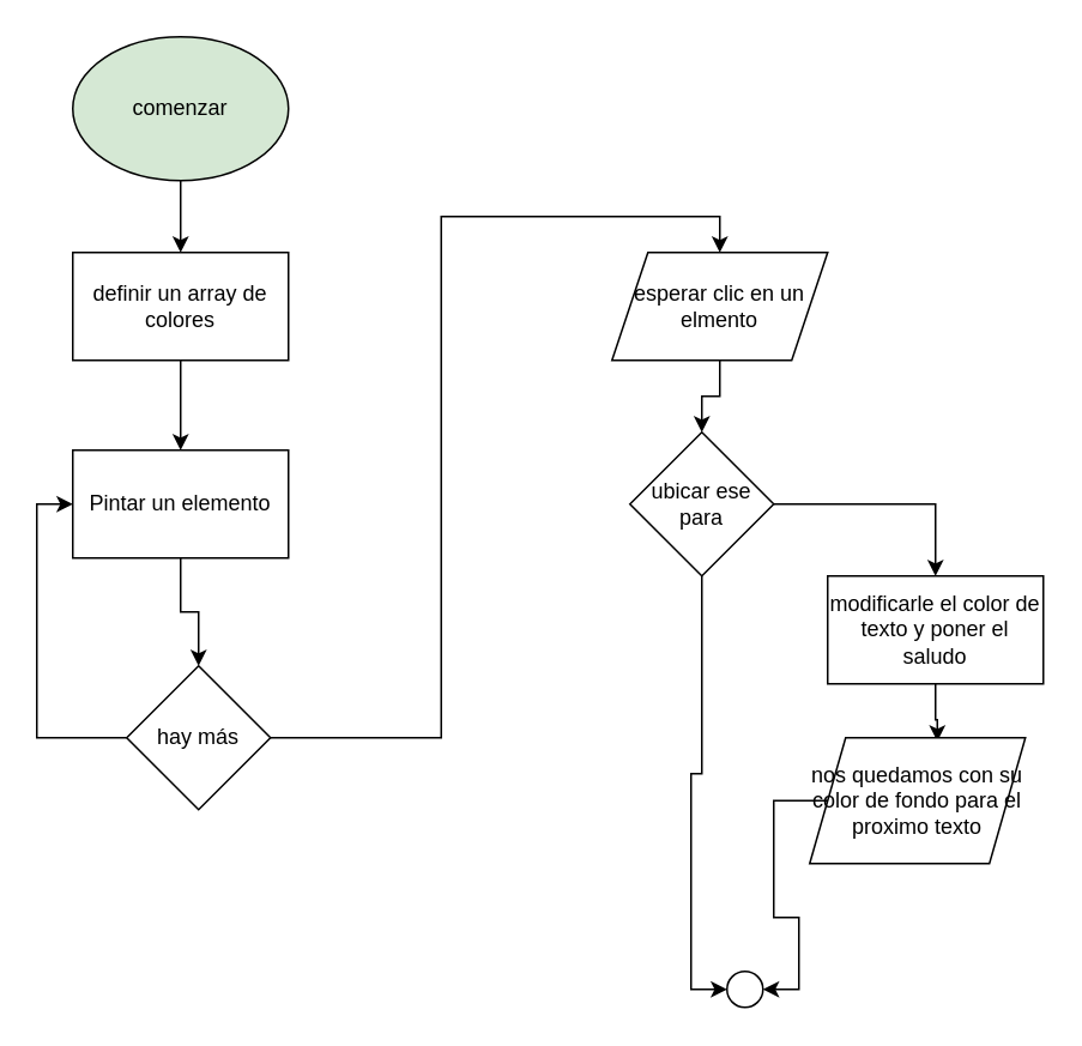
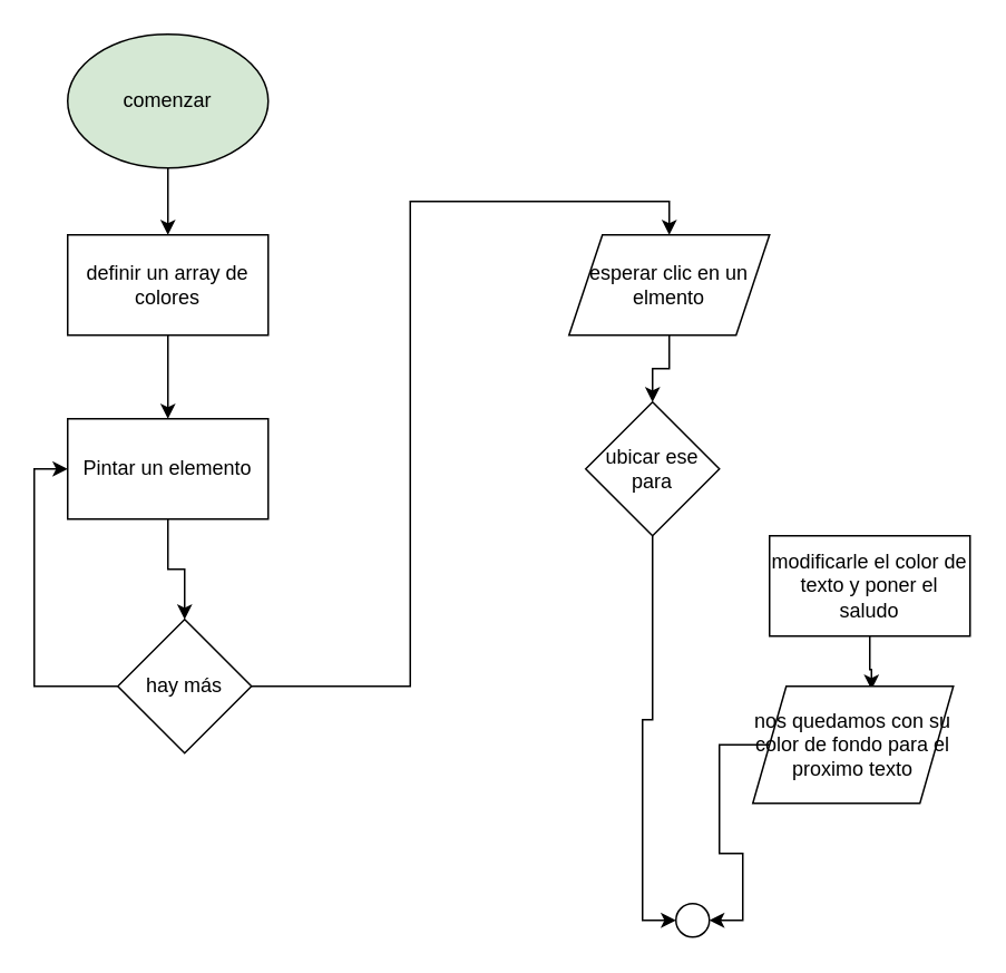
- <mxCell id="6" style="edgeStyle=orthogonalEdgeStyle;rounded=0;orthogonalLoop=1;jettySize=auto;html=1;entryX=0.5;entryY=0;entryDx=0;entryDy=0;" edge="1" parent="1" source="8" target="10"><mxGeometry relative="1" as="geometry" /></mxCell>
